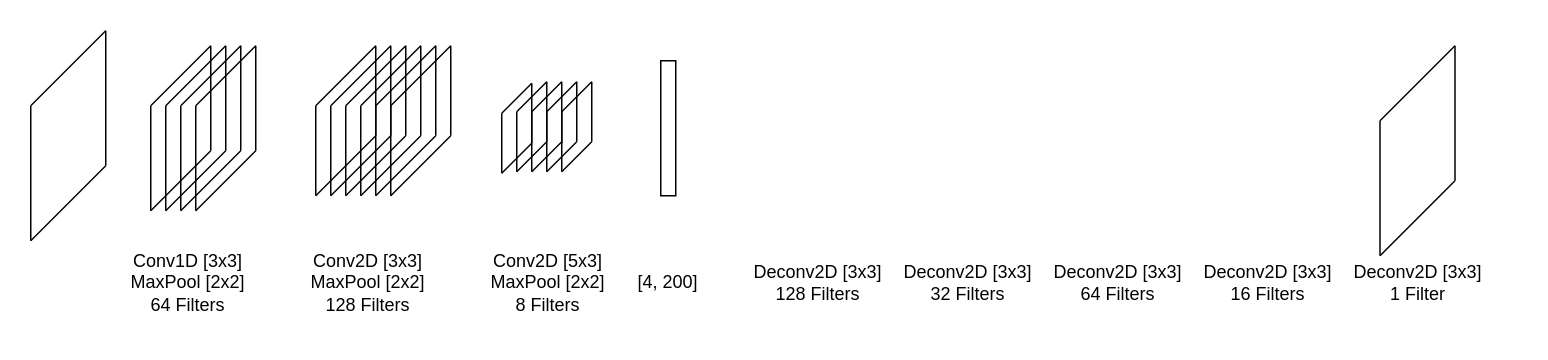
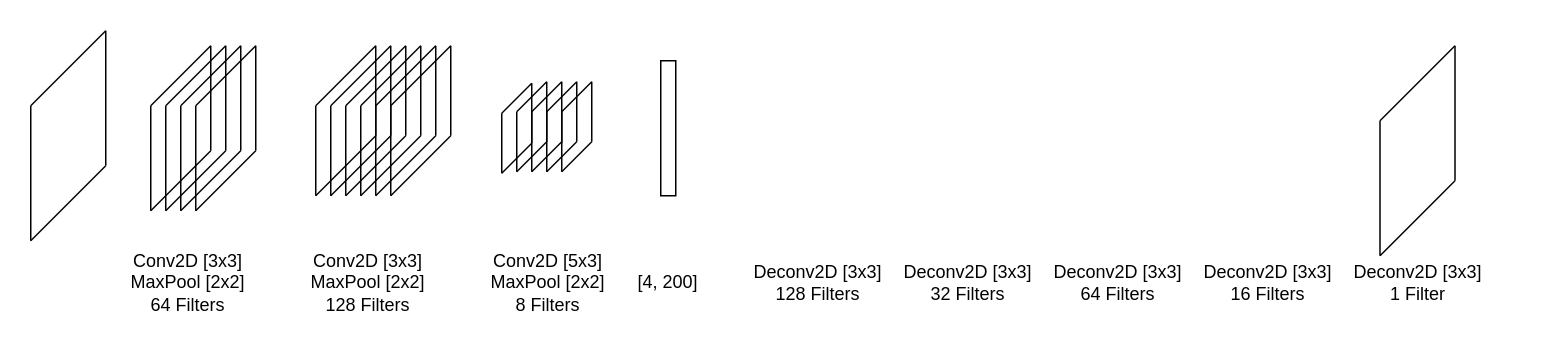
- <mxCell id="66" value="Conv1D [3x3]&lt;br&gt;MaxPool [2x2]&lt;br&gt;64 Filters" style="text;html=1;strokeColor=none;fillColor=none;align=center;verticalAlign=middle;whiteSpace=wrap;rounded=0;" vertex="1" parent="1"><mxGeometry x="60" y="158" width="130" height="60" as="geometry" /></mxCell>
+ <mxCell id="66" value="Conv2D [3x3]&lt;br&gt;MaxPool [2x2]&lt;br&gt;64 Filters" style="text;html=1;strokeColor=none;fillColor=none;align=center;verticalAlign=middle;whiteSpace=wrap;rounded=0;" vertex="1" parent="1"><mxGeometry x="60" y="158" width="130" height="60" as="geometry" /></mxCell>
